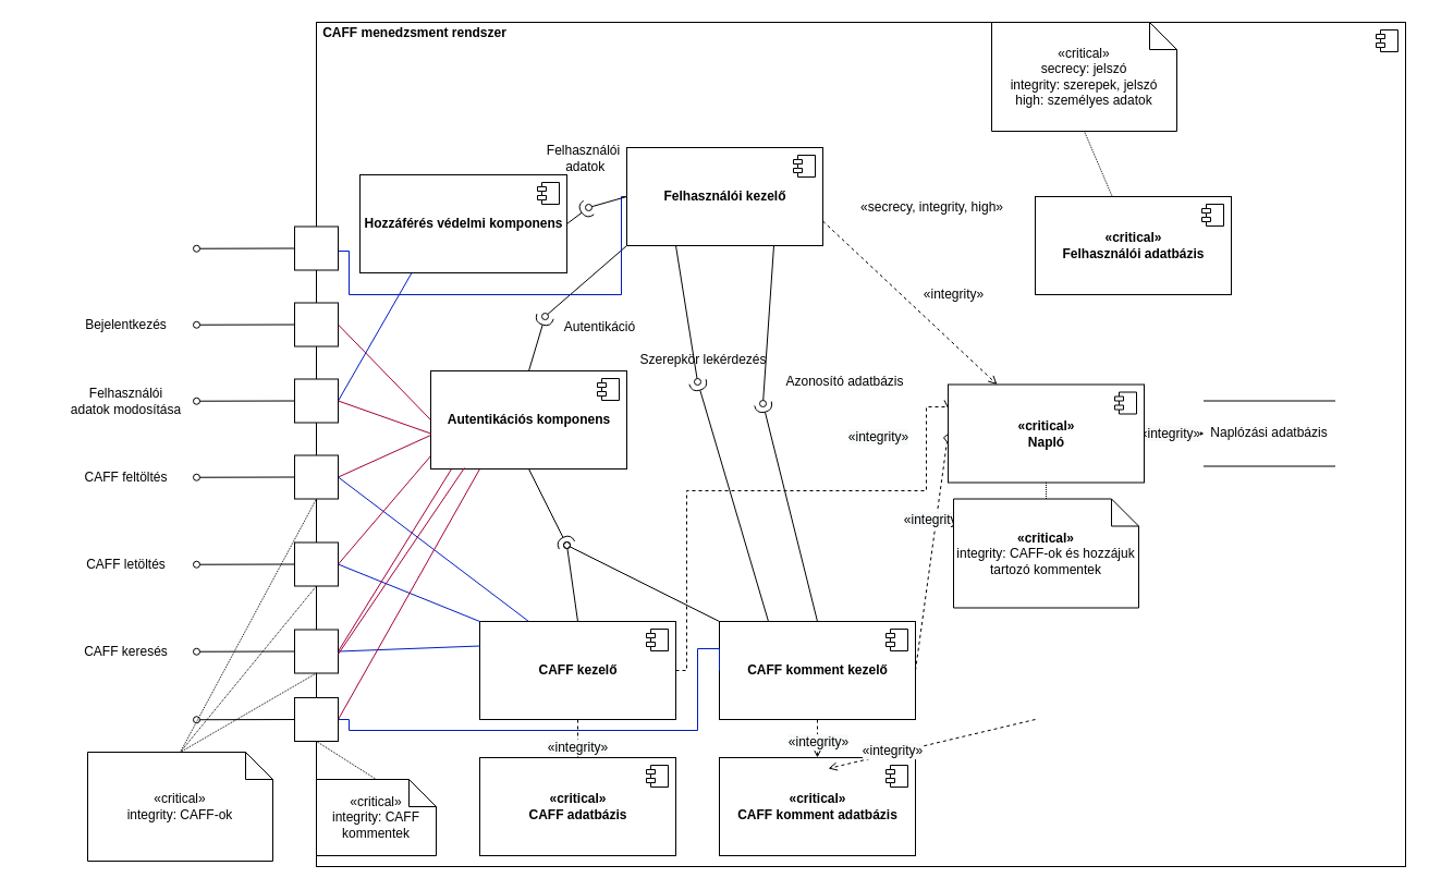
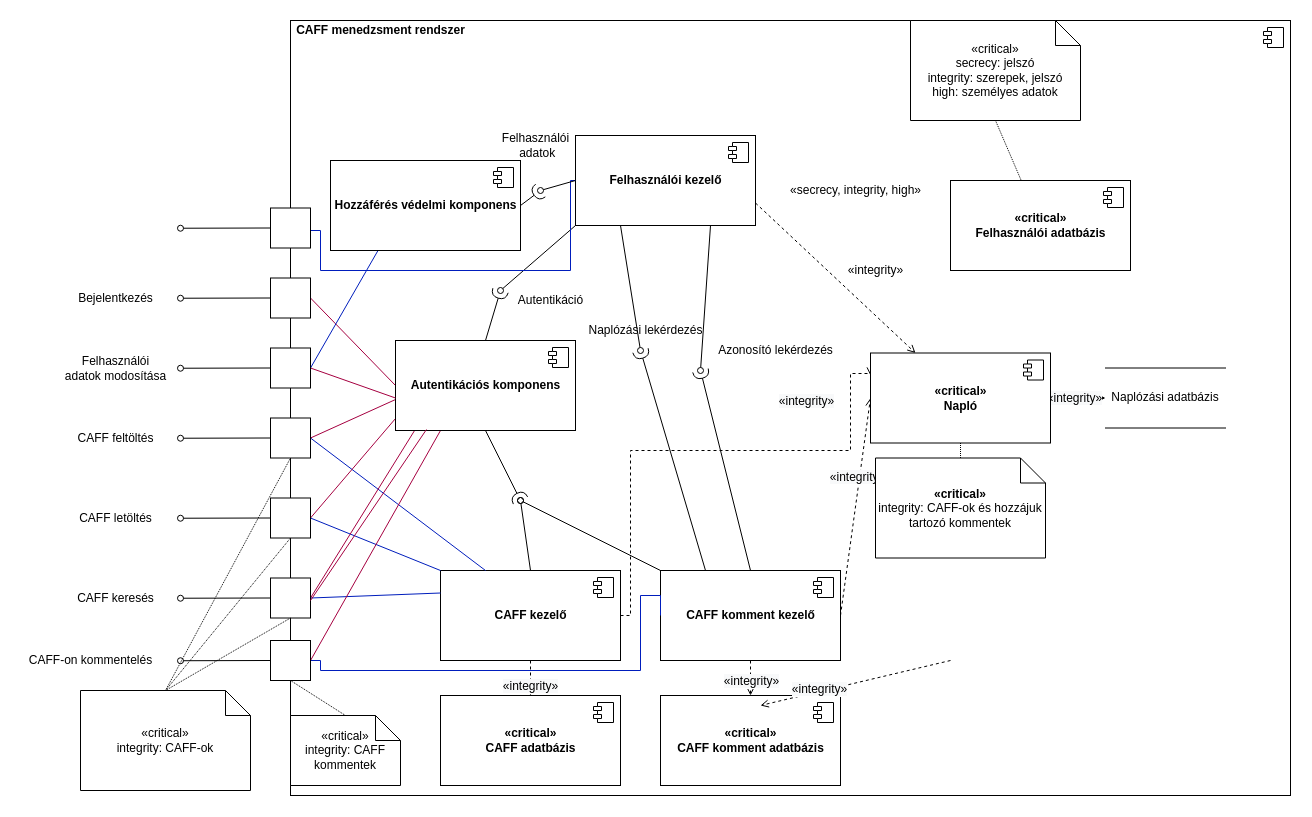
- <mxCell id="34" value="Szerepkör lekérdezés" style="text;html=1;align=center;verticalAlign=middle;resizable=0;points=[];autosize=1;strokeColor=none;fillColor=none;" parent="1" vertex="1"><mxGeometry x="580" y="320" width="130" height="20" as="geometry" /></mxCell>
+ <mxCell id="34" value="Naplózási lekérdezés" style="text;html=1;align=center;verticalAlign=middle;resizable=0;points=[];autosize=1;strokeColor=none;fillColor=none;" parent="1" vertex="1"><mxGeometry x="580" y="320" width="130" height="20" as="geometry" /></mxCell>
- <mxCell id="33" value="Azonosító adatbázis" style="text;html=1;align=center;verticalAlign=middle;resizable=0;points=[];autosize=1;strokeColor=none;fillColor=none;" parent="1" vertex="1"><mxGeometry x="710" y="340" width="130" height="20" as="geometry" /></mxCell>
+ <mxCell id="33" value="Azonosító lekérdezés" style="text;html=1;align=center;verticalAlign=middle;resizable=0;points=[];autosize=1;strokeColor=none;fillColor=none;" parent="1" vertex="1"><mxGeometry x="710" y="340" width="130" height="20" as="geometry" /></mxCell>
- <mxCell id="23" style="edgeStyle=none;rounded=0;orthogonalLoop=1;jettySize=auto;html=1;exitX=1;exitY=0.5;exitDx=0;exitDy=0;entryX=0;entryY=0.5;entryDx=0;entryDy=0;dashed=1;endArrow=diamond;endFill=0;" parent="1" source="26" target="37" edge="1"><mxGeometry relative="1" as="geometry" /></mxCell>
+ <mxCell id="23" style="edgeStyle=none;rounded=0;orthogonalLoop=1;jettySize=auto;html=1;exitX=1;exitY=0.5;exitDx=0;exitDy=0;entryX=0;entryY=0.5;entryDx=0;entryDy=0;dashed=1;endArrow=open;endFill=0;" parent="1" source="26" target="37" edge="1"><mxGeometry relative="1" as="geometry" /></mxCell>
+ <mxCell id="66" value="CAFF-on kommentelés" style="text;html=1;align=center;verticalAlign=middle;resizable=0;points=[];autosize=1;strokeColor=none;fillColor=none;" parent="1" vertex="1"><mxGeometry x="20" y="650" width="140" height="20" as="geometry" /></mxCell>
